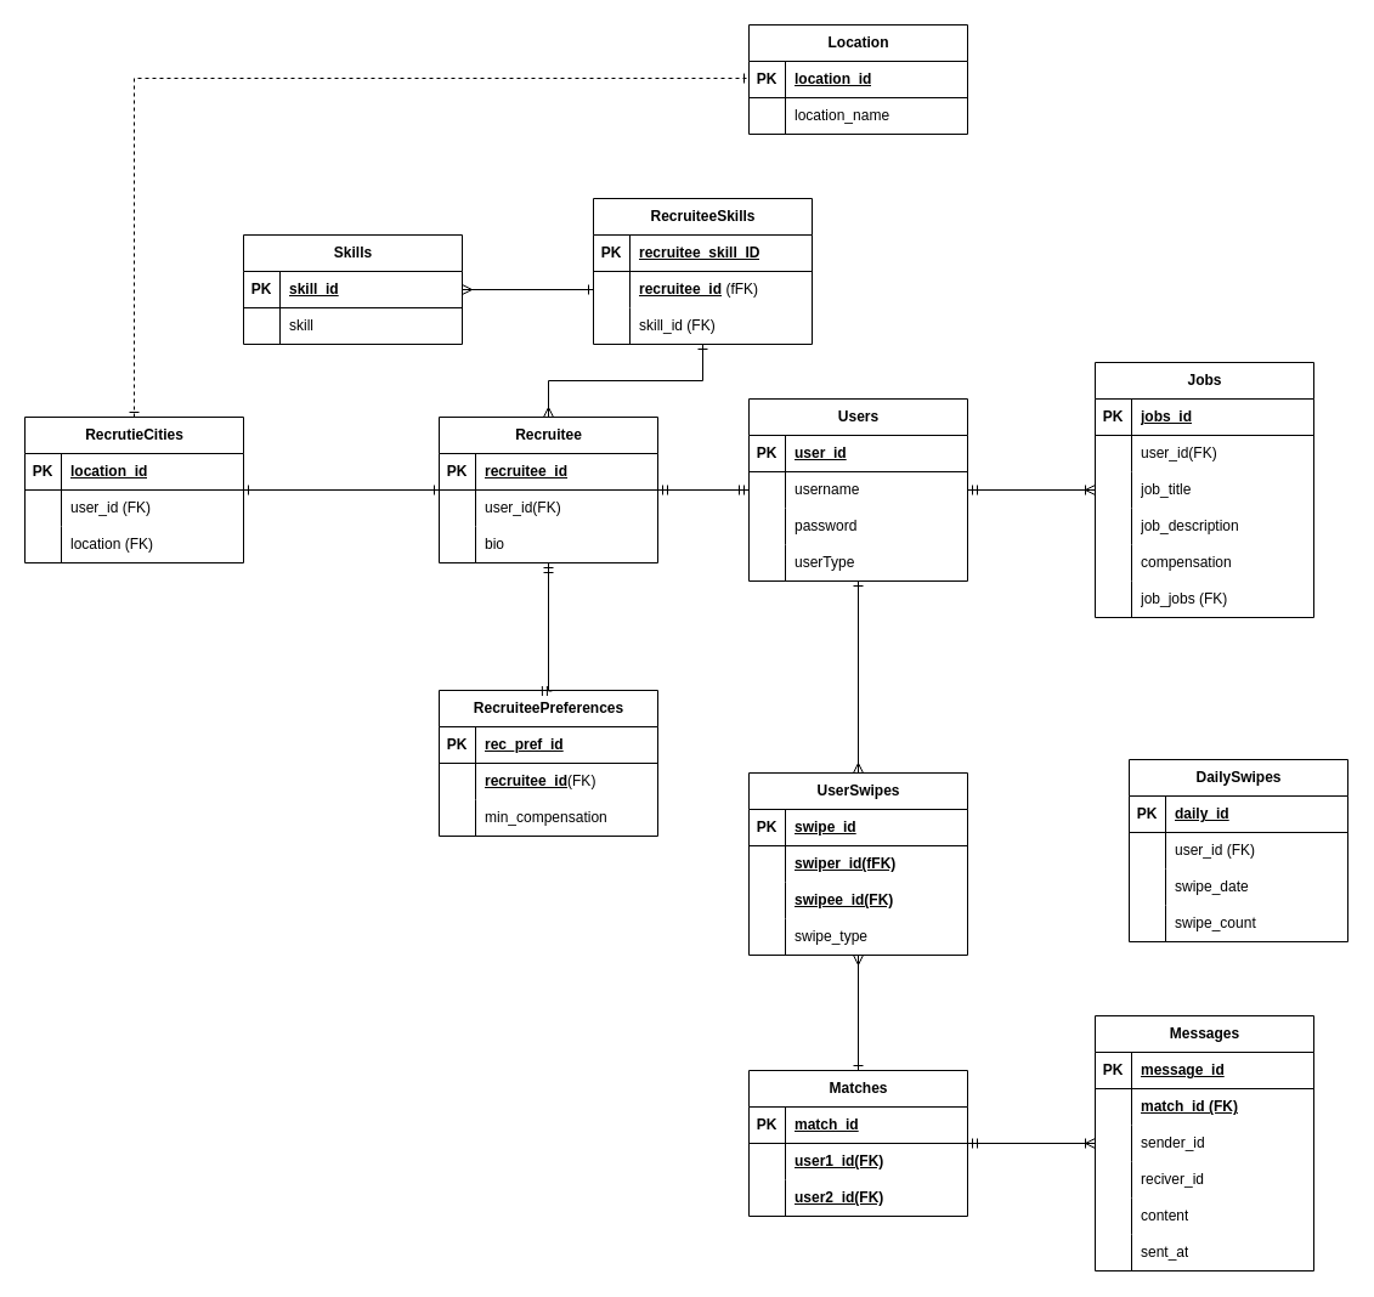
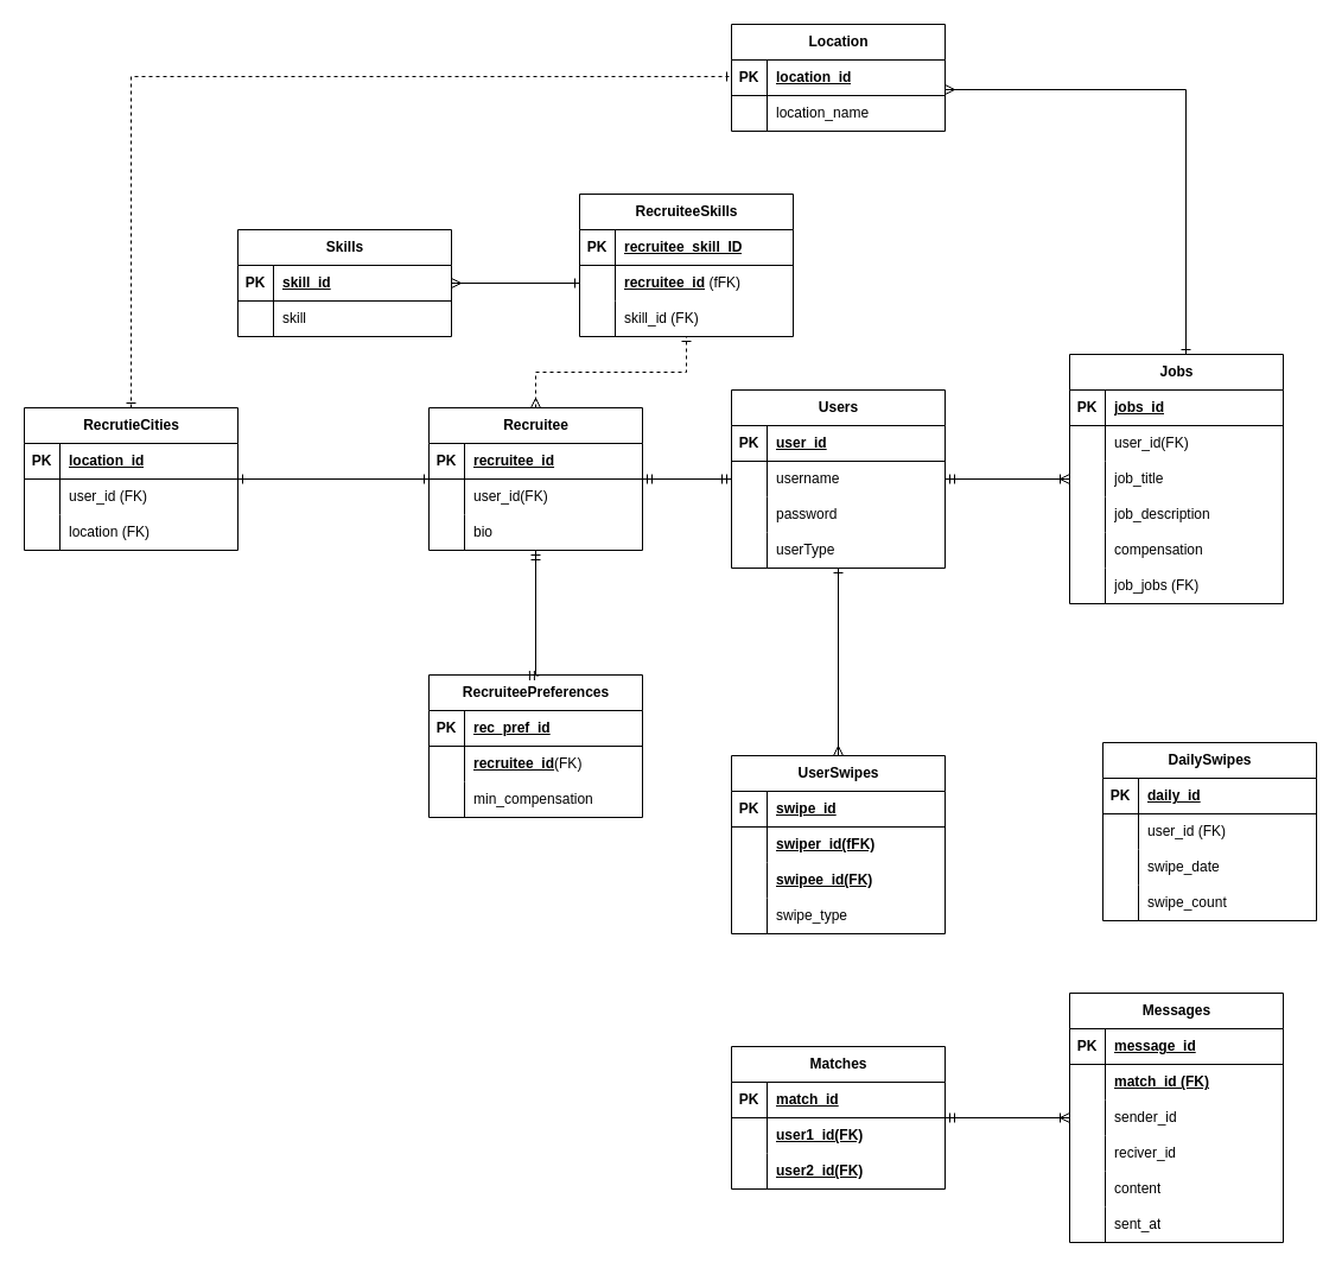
+ <mxCell id="140" style="edgeStyle=orthogonalEdgeStyle;rounded=0;orthogonalLoop=1;jettySize=auto;html=1;endArrow=ERmany;endFill=0;startArrow=ERone;startFill=0;" edge="1" parent="1" source="27" target="110"><mxGeometry relative="1" as="geometry"><mxPoint x="627" y="75" as="targetPoint" /><mxPoint x="121" y="354" as="sourcePoint" /><Array as="points"><mxPoint x="999" y="75" /></Array></mxGeometry></mxCell>
- <mxCell id="16" style="edgeStyle=orthogonalEdgeStyle;rounded=0;orthogonalLoop=1;jettySize=auto;html=1;endArrow=ERone;endFill=0;startArrow=ERmany;startFill=0;" parent="1" source="17" target="91" edge="1"><mxGeometry relative="1" as="geometry"><mxPoint x="189" y="403" as="targetPoint" /></mxGeometry></mxCell>
+ <mxCell id="16" style="edgeStyle=orthogonalEdgeStyle;rounded=0;orthogonalLoop=1;jettySize=auto;html=1;endArrow=ERone;endFill=0;startArrow=ERmany;startFill=0;dashed=1;" parent="1" source="17" target="91" edge="1"><mxGeometry relative="1" as="geometry"><mxPoint x="189" y="403" as="targetPoint" /></mxGeometry></mxCell>
- <mxCell id="46" style="edgeStyle=orthogonalEdgeStyle;rounded=0;orthogonalLoop=1;jettySize=auto;html=1;startArrow=ERmany;startFill=0;endArrow=ERone;endFill=0;" parent="1" source="47" target="61" edge="1"><mxGeometry relative="1" as="geometry" /></mxCell>
